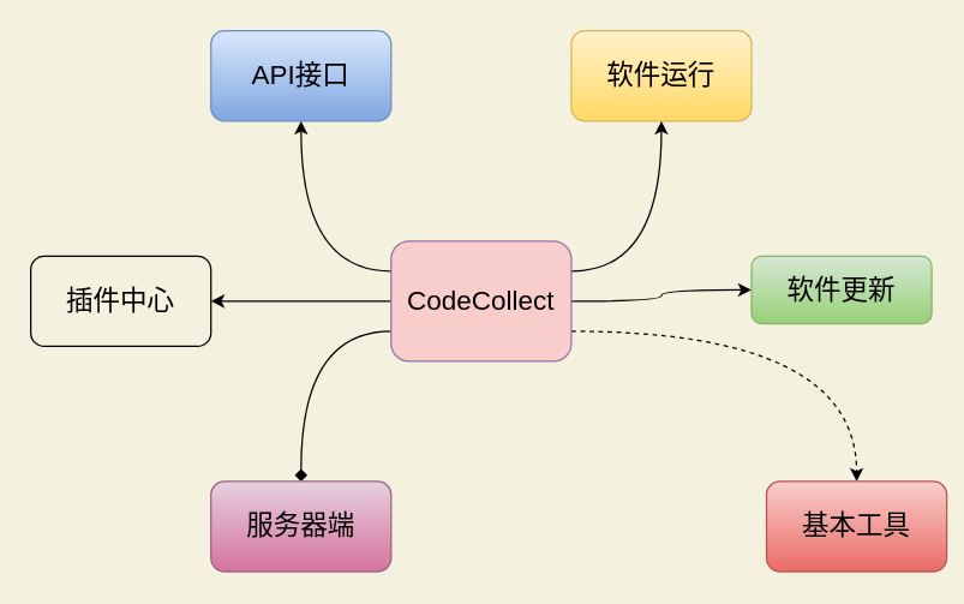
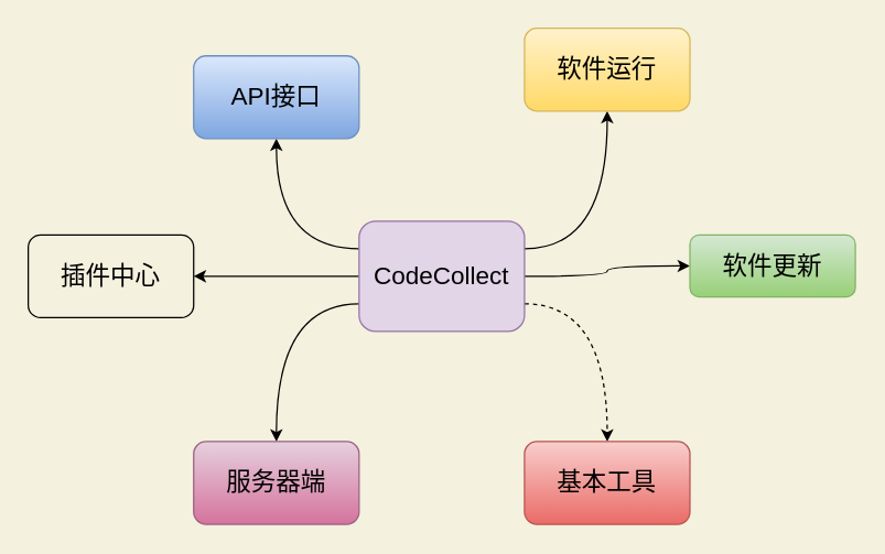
- <mxCell id="13" value="API接口" style="rounded=1;whiteSpace=wrap;html=1;fontSize=18;fillColor=#dae8fc;gradientColor=#7ea6e0;strokeColor=#6c8ebf;" vertex="1" parent="1"><mxGeometry x="140" y="20" width="120" height="60" as="geometry" /></mxCell>
+ <mxCell id="13" value="API接口" style="rounded=1;whiteSpace=wrap;html=1;fontSize=18;fillColor=#dae8fc;gradientColor=#7ea6e0;strokeColor=#6c8ebf;" vertex="1" parent="1"><mxGeometry x="140" y="40" width="120" height="60" as="geometry" /></mxCell>
- <mxCell id="9" value="CodeCollect" style="rounded=1;whiteSpace=wrap;html=1;fontSize=18;fillColor=#f8cecc;strokeColor=#9673a6;" vertex="1" parent="1"><mxGeometry x="260" y="160" width="120" height="80" as="geometry" /></mxCell>
+ <mxCell id="9" value="CodeCollect" style="rounded=1;whiteSpace=wrap;html=1;fontSize=18;fillColor=#e1d5e7;strokeColor=#9673a6;" vertex="1" parent="1"><mxGeometry x="260" y="160" width="120" height="80" as="geometry" /></mxCell>
- <mxCell id="5" style="edgeStyle=orthogonalEdgeStyle;rounded=0;orthogonalLoop=1;jettySize=auto;html=1;exitX=0;exitY=0.75;exitDx=0;exitDy=0;entryX=0.5;entryY=0;entryDx=0;entryDy=0;fontSize=18;curved=1;endArrow=diamond;" edge="1" parent="1" source="9" target="11"><mxGeometry relative="1" as="geometry" /></mxCell>
+ <mxCell id="5" style="edgeStyle=orthogonalEdgeStyle;rounded=0;orthogonalLoop=1;jettySize=auto;html=1;exitX=0;exitY=0.75;exitDx=0;exitDy=0;entryX=0.5;entryY=0;entryDx=0;entryDy=0;fontSize=18;curved=1;" edge="1" parent="1" source="9" target="11"><mxGeometry relative="1" as="geometry" /></mxCell>
- <mxCell id="12" value="基本工具" style="rounded=1;whiteSpace=wrap;html=1;fontSize=18;fillColor=#f8cecc;gradientColor=#ea6b66;strokeColor=#b85450;" vertex="1" parent="1"><mxGeometry x="510" y="320" width="120" height="60" as="geometry" /></mxCell>
+ <mxCell id="12" value="基本工具" style="rounded=1;whiteSpace=wrap;html=1;fontSize=18;fillColor=#f8cecc;gradientColor=#ea6b66;strokeColor=#b85450;" vertex="1" parent="1"><mxGeometry x="380" y="320" width="120" height="60" as="geometry" /></mxCell>
